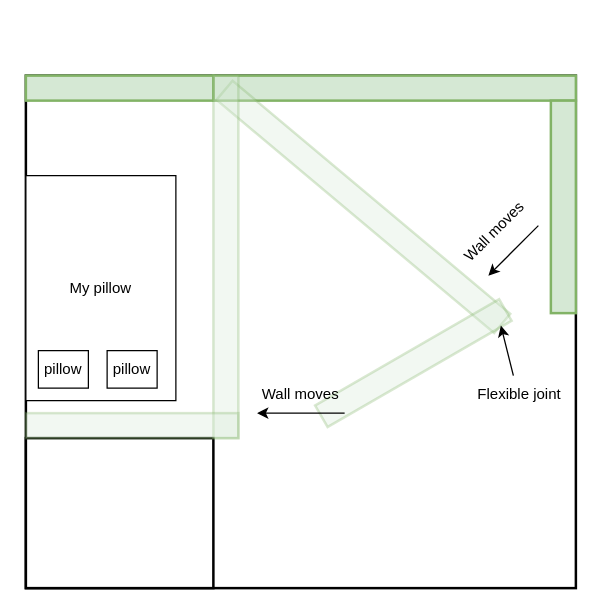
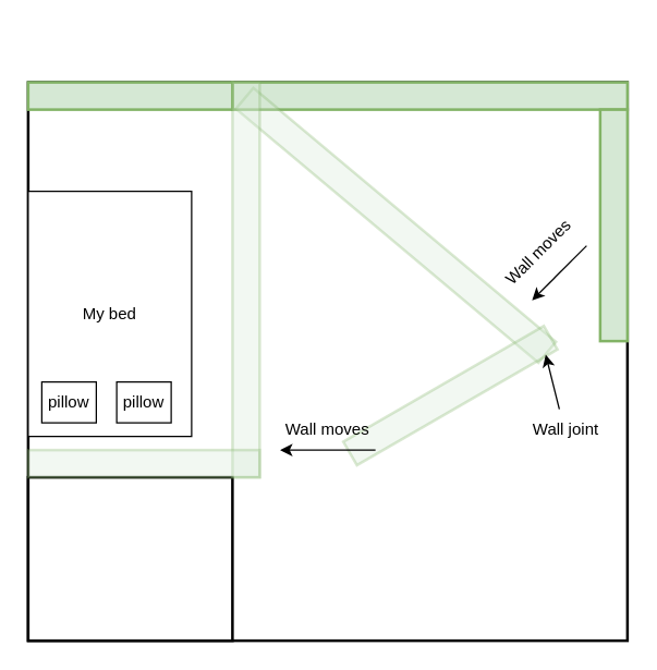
- <mxCell id="18" value="My pillow" style="text;html=1;strokeColor=none;fillColor=none;align=center;verticalAlign=middle;whiteSpace=wrap;rounded=0;" vertex="1" parent="1"><mxGeometry x="20" y="215" width="120" height="30" as="geometry" /></mxCell>
+ <mxCell id="18" value="My bed" style="text;html=1;strokeColor=none;fillColor=none;align=center;verticalAlign=middle;whiteSpace=wrap;rounded=0;" vertex="1" parent="1"><mxGeometry x="20" y="215" width="120" height="30" as="geometry" /></mxCell>
- <mxCell id="13" value="Flexible joint" style="text;html=1;strokeColor=none;fillColor=none;align=center;verticalAlign=middle;whiteSpace=wrap;rounded=0;strokeWidth=1;" vertex="1" parent="1"><mxGeometry x="380" y="300" width="70" height="30" as="geometry" /></mxCell>
+ <mxCell id="13" value="Wall joint" style="text;html=1;strokeColor=none;fillColor=none;align=center;verticalAlign=middle;whiteSpace=wrap;rounded=0;strokeWidth=1;" vertex="1" parent="1"><mxGeometry x="380" y="300" width="70" height="30" as="geometry" /></mxCell>
